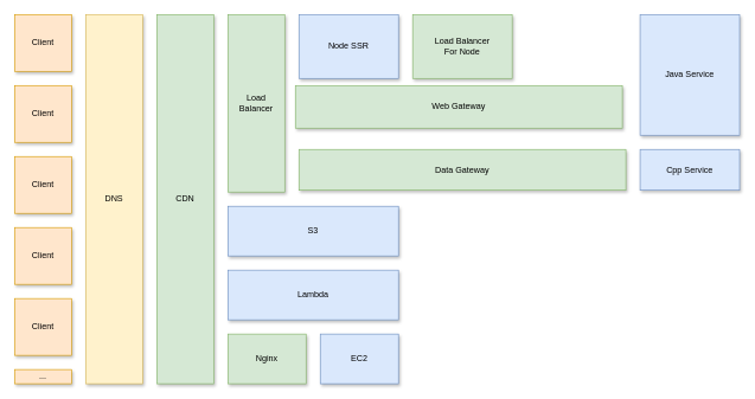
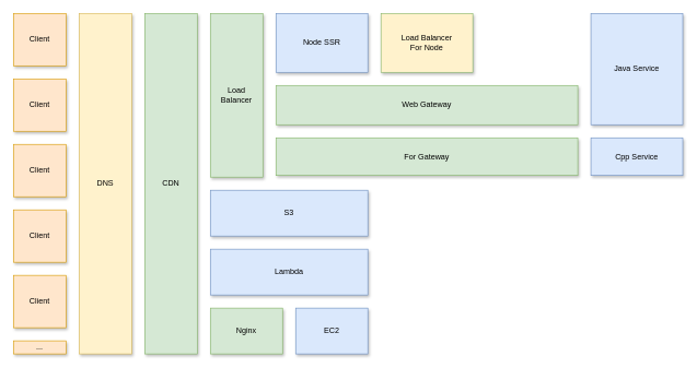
- <mxCell id="12" value="Load Balancer&lt;br&gt;For Node" style="rounded=0;whiteSpace=wrap;html=1;fillColor=#d5e8d4;strokeColor=#82b366;labelBackgroundColor=none;labelBorderColor=none;shadow=1;" parent="1" vertex="1"><mxGeometry x="580" y="20" width="140" height="90" as="geometry" /></mxCell>
+ <mxCell id="12" value="Load Balancer&lt;br&gt;For Node" style="rounded=0;whiteSpace=wrap;html=1;fillColor=#fff2cc;strokeColor=#82b366;labelBackgroundColor=none;labelBorderColor=none;shadow=1;" parent="1" vertex="1"><mxGeometry x="580" y="20" width="140" height="90" as="geometry" /></mxCell>
- <mxCell id="10" value="Web Gateway" style="rounded=0;whiteSpace=wrap;html=1;fillColor=#d5e8d4;strokeColor=#82b366;labelBackgroundColor=none;labelBorderColor=none;shadow=1;" parent="1" vertex="1"><mxGeometry x="415" y="120" width="460" height="60" as="geometry" /></mxCell>
+ <mxCell id="10" value="Web Gateway" style="rounded=0;whiteSpace=wrap;html=1;fillColor=#d5e8d4;strokeColor=#82b366;labelBackgroundColor=none;labelBorderColor=none;shadow=1;" parent="1" vertex="1"><mxGeometry x="420" y="130" width="460" height="60" as="geometry" /></mxCell>
- <mxCell id="11" value="Data Gateway" style="rounded=0;whiteSpace=wrap;html=1;fillColor=#d5e8d4;strokeColor=#82b366;labelBackgroundColor=none;labelBorderColor=none;shadow=1;" parent="1" vertex="1"><mxGeometry x="420" y="210" width="460" height="57.5" as="geometry" /></mxCell>
+ <mxCell id="11" value="For Gateway" style="rounded=0;whiteSpace=wrap;html=1;fillColor=#d5e8d4;strokeColor=#82b366;labelBackgroundColor=none;labelBorderColor=none;shadow=1;" parent="1" vertex="1"><mxGeometry x="420" y="210" width="460" height="57.5" as="geometry" /></mxCell>
